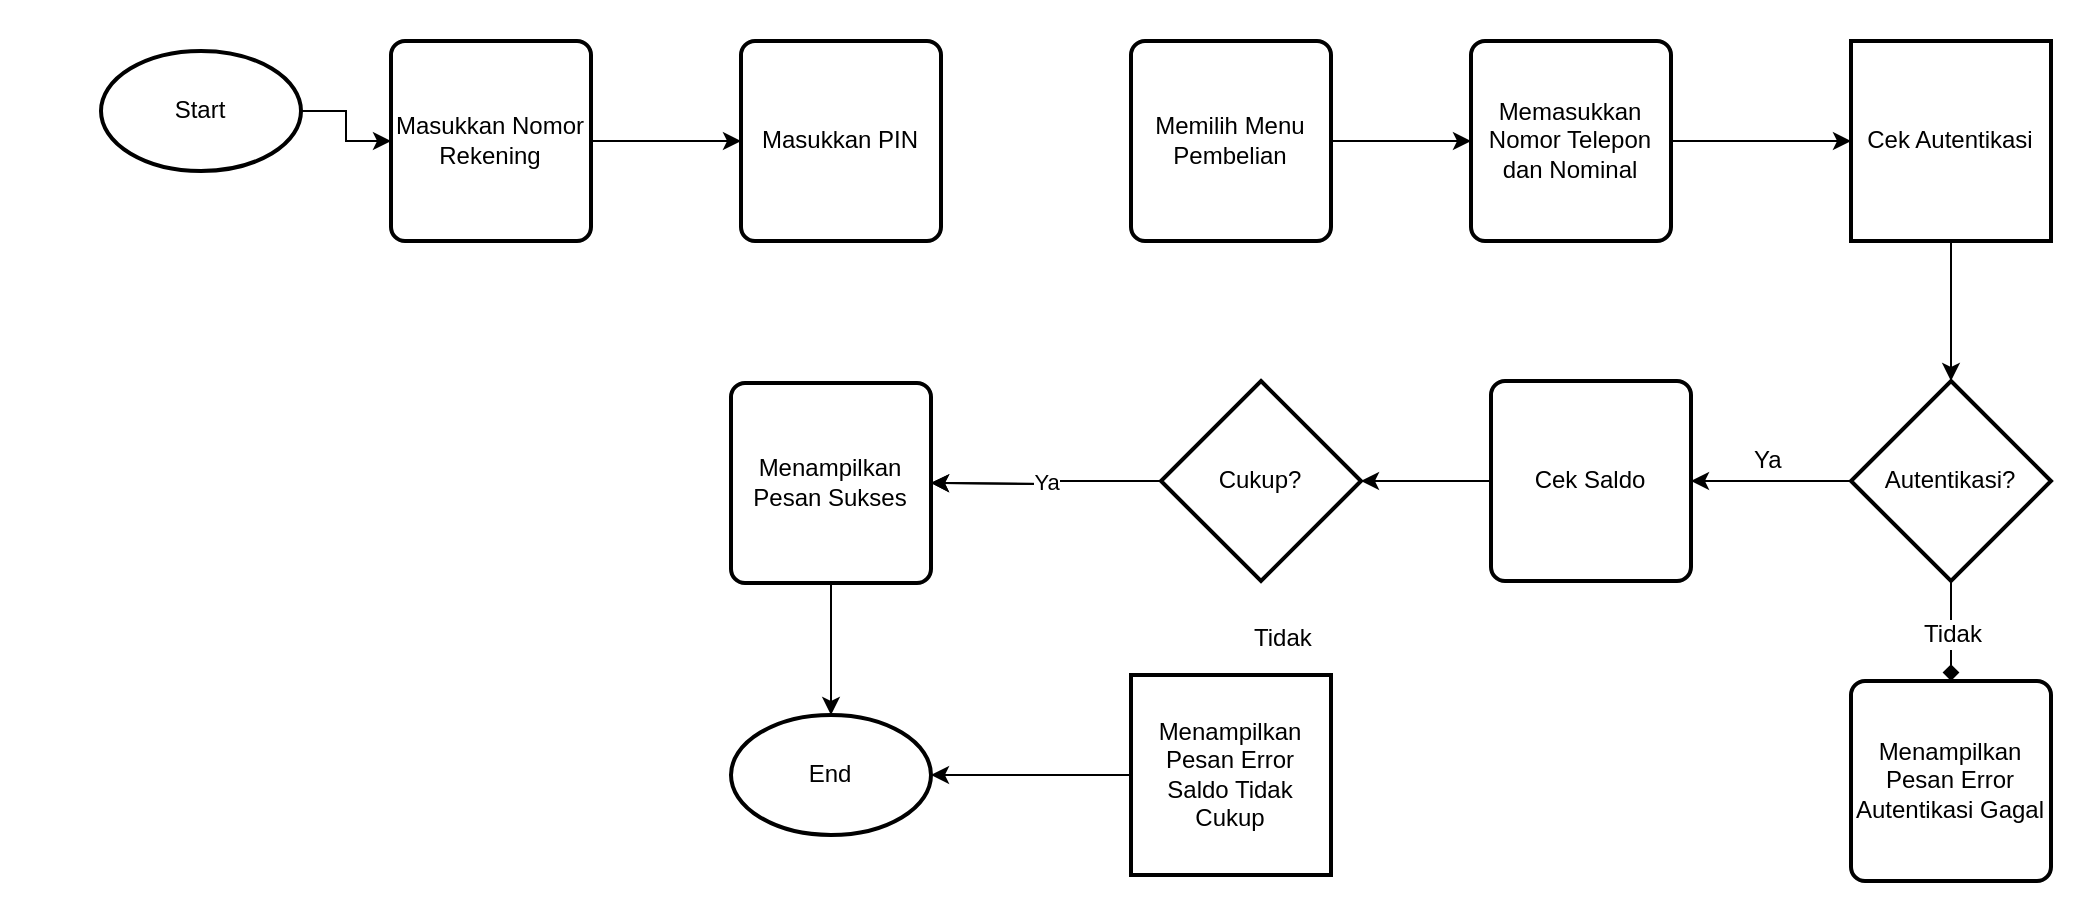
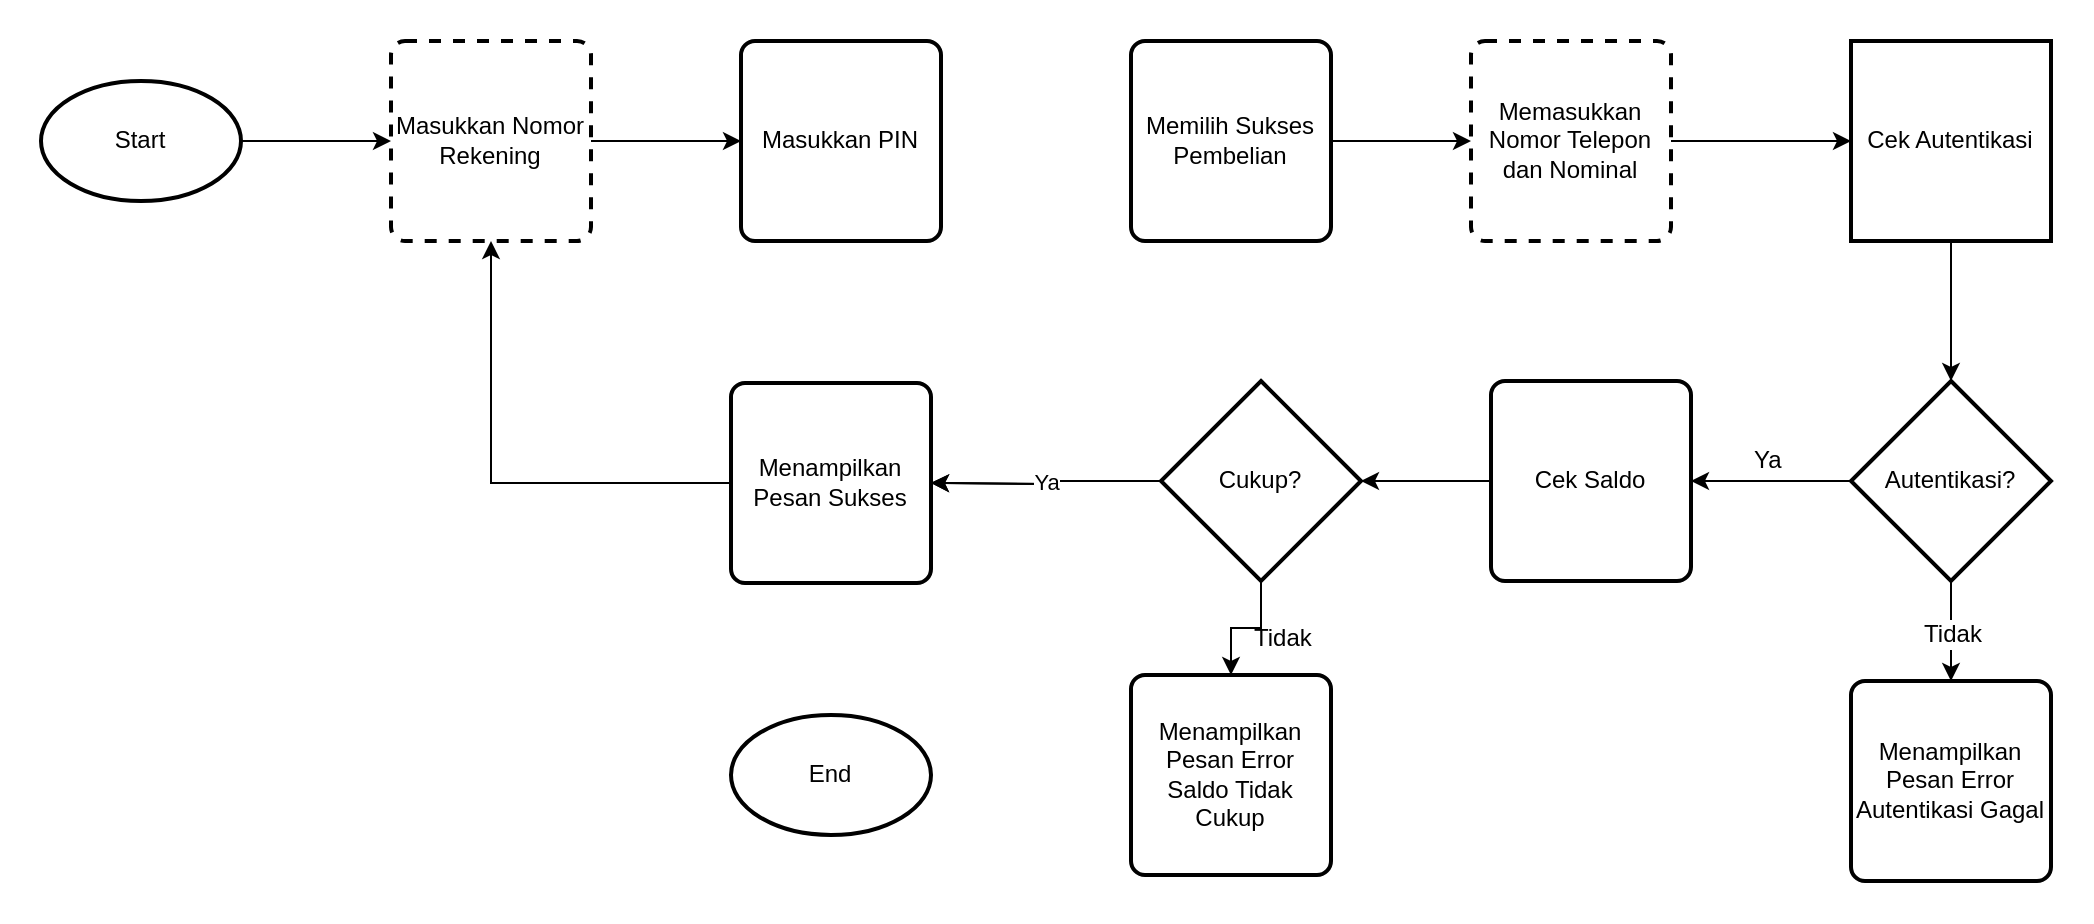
- <mxCell id="3" value="Start" style="strokeWidth=2;html=1;shape=mxgraph.flowchart.start_1;whiteSpace=wrap;" vertex="1" parent="1"><mxGeometry x="50" y="25" width="100" height="60" as="geometry" /></mxCell>
+ <mxCell id="3" value="Start" style="strokeWidth=2;html=1;shape=mxgraph.flowchart.start_1;whiteSpace=wrap;" vertex="1" parent="1"><mxGeometry x="20" y="40" width="100" height="60" as="geometry" /></mxCell>
- <mxCell id="5" value="Masukkan Nomor Rekening" style="rounded=1;whiteSpace=wrap;html=1;absoluteArcSize=1;arcSize=14;strokeWidth=2;" vertex="1" parent="1"><mxGeometry x="195" y="20" width="100" height="100" as="geometry" /></mxCell>
+ <mxCell id="5" value="Masukkan Nomor Rekening" style="rounded=1;whiteSpace=wrap;html=1;absoluteArcSize=1;arcSize=14;strokeWidth=2;dashed=1;" vertex="1" parent="1"><mxGeometry x="195" y="20" width="100" height="100" as="geometry" /></mxCell>
- <mxCell id="8" value="Memilih Menu Pembelian" style="rounded=1;whiteSpace=wrap;html=1;absoluteArcSize=1;arcSize=14;strokeWidth=2;" vertex="1" parent="1"><mxGeometry x="565" y="20" width="100" height="100" as="geometry" /></mxCell>
+ <mxCell id="8" value="Memilih Sukses Pembelian" style="rounded=1;whiteSpace=wrap;html=1;absoluteArcSize=1;arcSize=14;strokeWidth=2;" vertex="1" parent="1"><mxGeometry x="565" y="20" width="100" height="100" as="geometry" /></mxCell>
- <mxCell id="10" value="Memasukkan Nomor Telepon dan Nominal" style="rounded=1;whiteSpace=wrap;html=1;absoluteArcSize=1;arcSize=14;strokeWidth=2;" vertex="1" parent="1"><mxGeometry x="735" y="20" width="100" height="100" as="geometry" /></mxCell>
+ <mxCell id="10" value="Memasukkan Nomor Telepon dan Nominal" style="rounded=1;whiteSpace=wrap;html=1;absoluteArcSize=1;arcSize=14;strokeWidth=2;dashed=1;" vertex="1" parent="1"><mxGeometry x="735" y="20" width="100" height="100" as="geometry" /></mxCell>
+ <mxCell id="22" style="edgeStyle=orthogonalEdgeStyle;rounded=0;orthogonalLoop=1;jettySize=auto;html=1;" edge="1" parent="1" source="23" target="26"><mxGeometry relative="1" as="geometry" /></mxCell>
- <mxCell id="27" style="edgeStyle=orthogonalEdgeStyle;rounded=0;orthogonalLoop=1;jettySize=auto;html=1;" edge="1" parent="1" source="28" target="24"><mxGeometry relative="1" as="geometry" /></mxCell>
+ <mxCell id="27" style="edgeStyle=orthogonalEdgeStyle;rounded=0;orthogonalLoop=1;jettySize=auto;html=1;" edge="1" parent="1" source="28" target="5"><mxGeometry relative="1" as="geometry" /></mxCell>
- <mxCell id="13" style="edgeStyle=orthogonalEdgeStyle;rounded=0;orthogonalLoop=1;jettySize=auto;html=1;endArrow=diamond;" edge="1" parent="1" source="16" target="19"><mxGeometry relative="1" as="geometry" /></mxCell>
+ <mxCell id="13" style="edgeStyle=orthogonalEdgeStyle;rounded=0;orthogonalLoop=1;jettySize=auto;html=1;" edge="1" parent="1" source="16" target="19"><mxGeometry relative="1" as="geometry" /></mxCell>
- <mxCell id="25" style="edgeStyle=orthogonalEdgeStyle;rounded=0;orthogonalLoop=1;jettySize=auto;html=1;entryX=1;entryY=0.5;entryDx=0;entryDy=0;entryPerimeter=0;" edge="1" parent="1" source="26" target="24"><mxGeometry relative="1" as="geometry" /></mxCell>
- <mxCell id="26" value="Menampilkan Pesan Error Saldo Tidak Cukup" style="whiteSpace=wrap;html=1;absoluteArcSize=1;arcSize=14;strokeWidth=2;rounded=0;" vertex="1" parent="1"><mxGeometry x="565" y="337" width="100" height="100" as="geometry" /></mxCell>
+ <mxCell id="26" value="Menampilkan Pesan Error Saldo Tidak Cukup" style="rounded=1;whiteSpace=wrap;html=1;absoluteArcSize=1;arcSize=14;strokeWidth=2;" vertex="1" parent="1"><mxGeometry x="565" y="337" width="100" height="100" as="geometry" /></mxCell>
